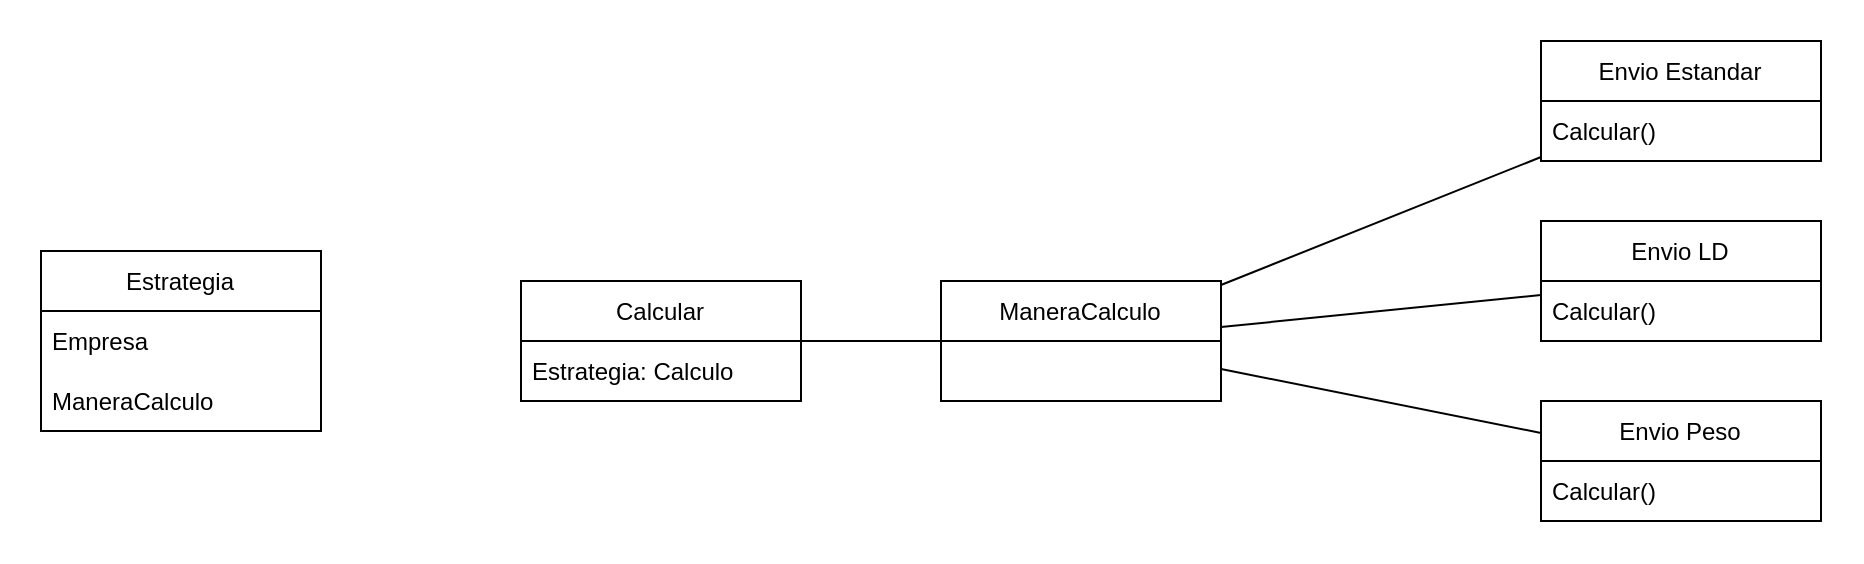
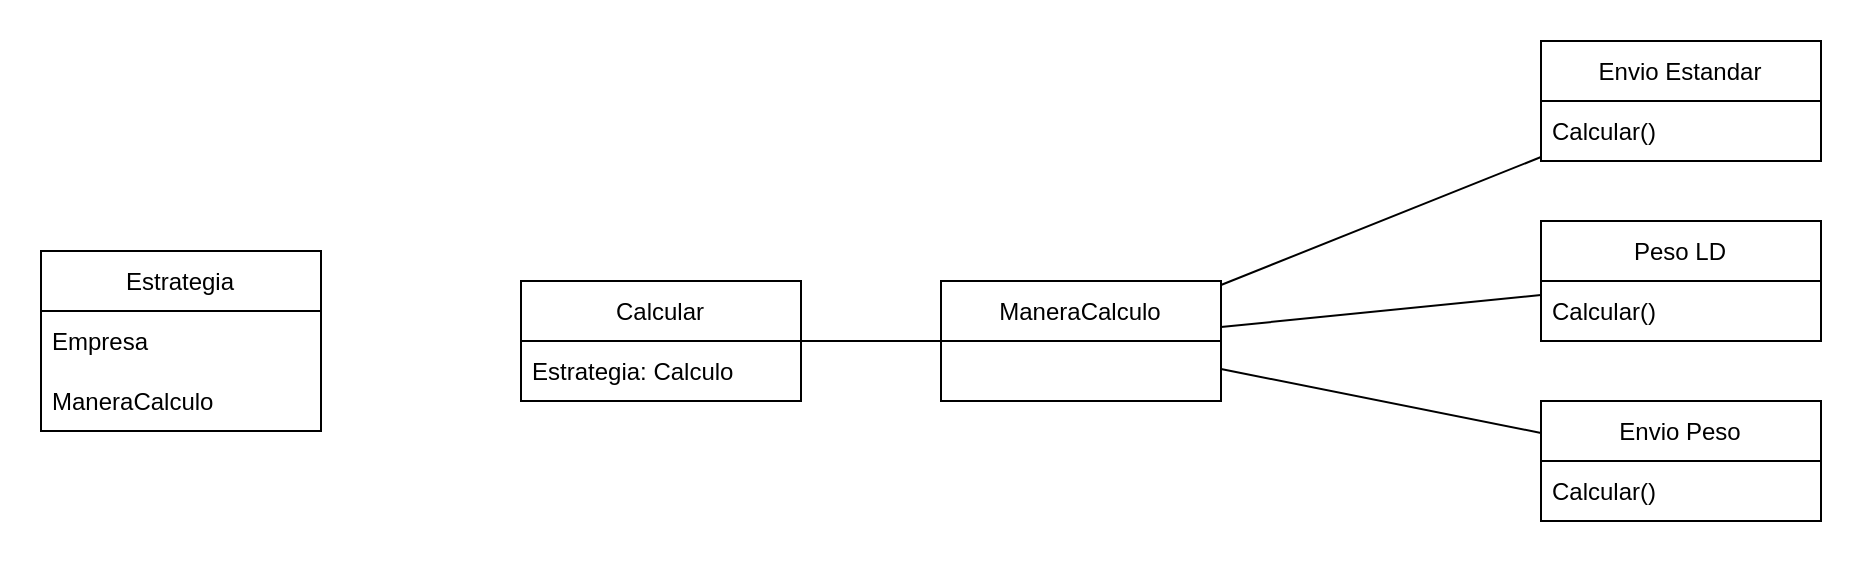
- <mxCell id="10" value="Envio LD" style="swimlane;fontStyle=0;childLayout=stackLayout;horizontal=1;startSize=30;horizontalStack=0;resizeParent=1;resizeParentMax=0;resizeLast=0;collapsible=1;marginBottom=0;" vertex="1" parent="1"><mxGeometry x="770" y="110" width="140" height="60" as="geometry" /></mxCell>
+ <mxCell id="10" value="Peso LD" style="swimlane;fontStyle=0;childLayout=stackLayout;horizontal=1;startSize=30;horizontalStack=0;resizeParent=1;resizeParentMax=0;resizeLast=0;collapsible=1;marginBottom=0;" vertex="1" parent="1"><mxGeometry x="770" y="110" width="140" height="60" as="geometry" /></mxCell>
